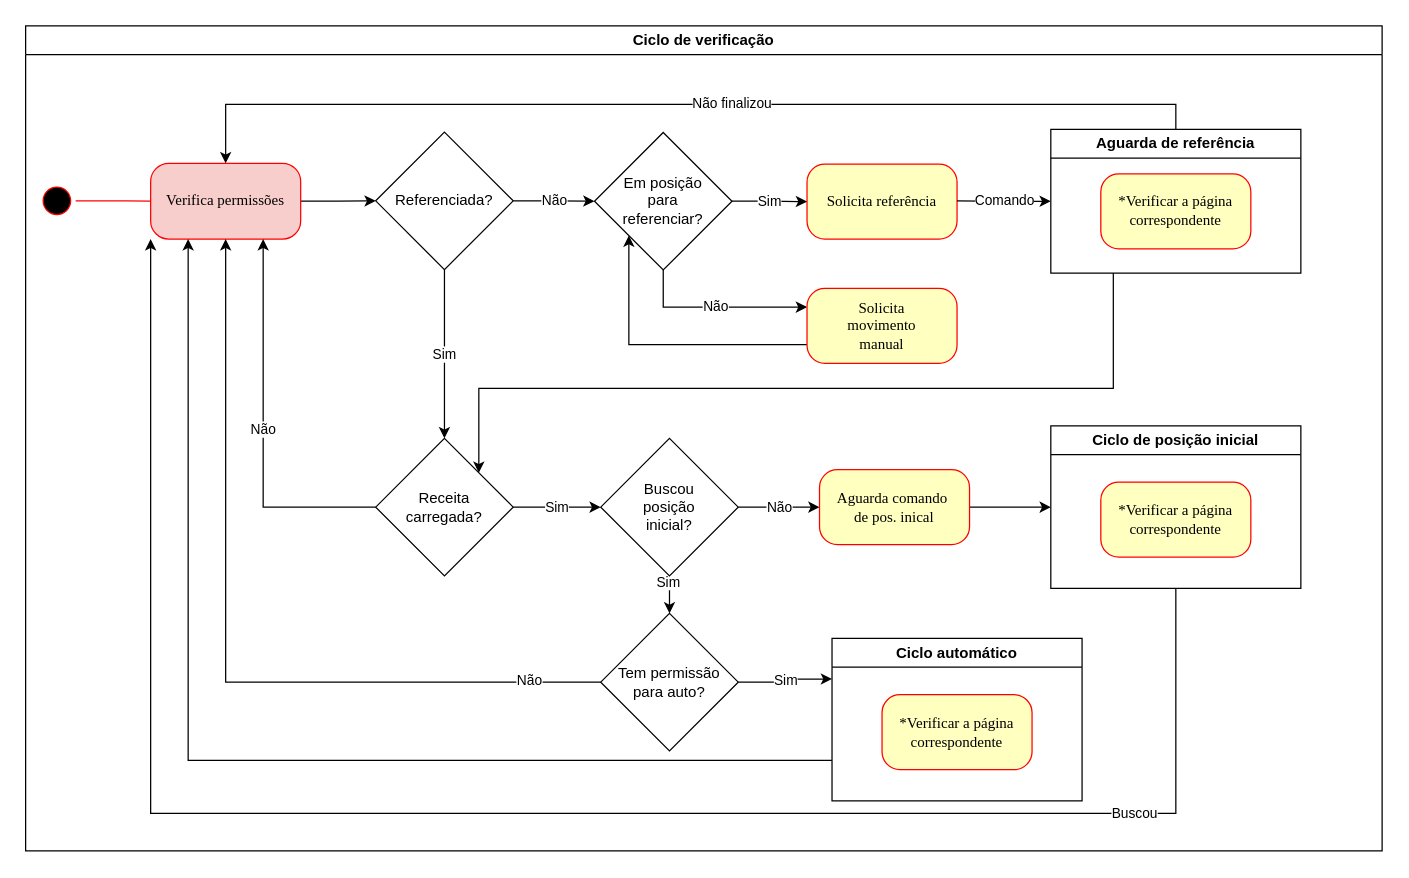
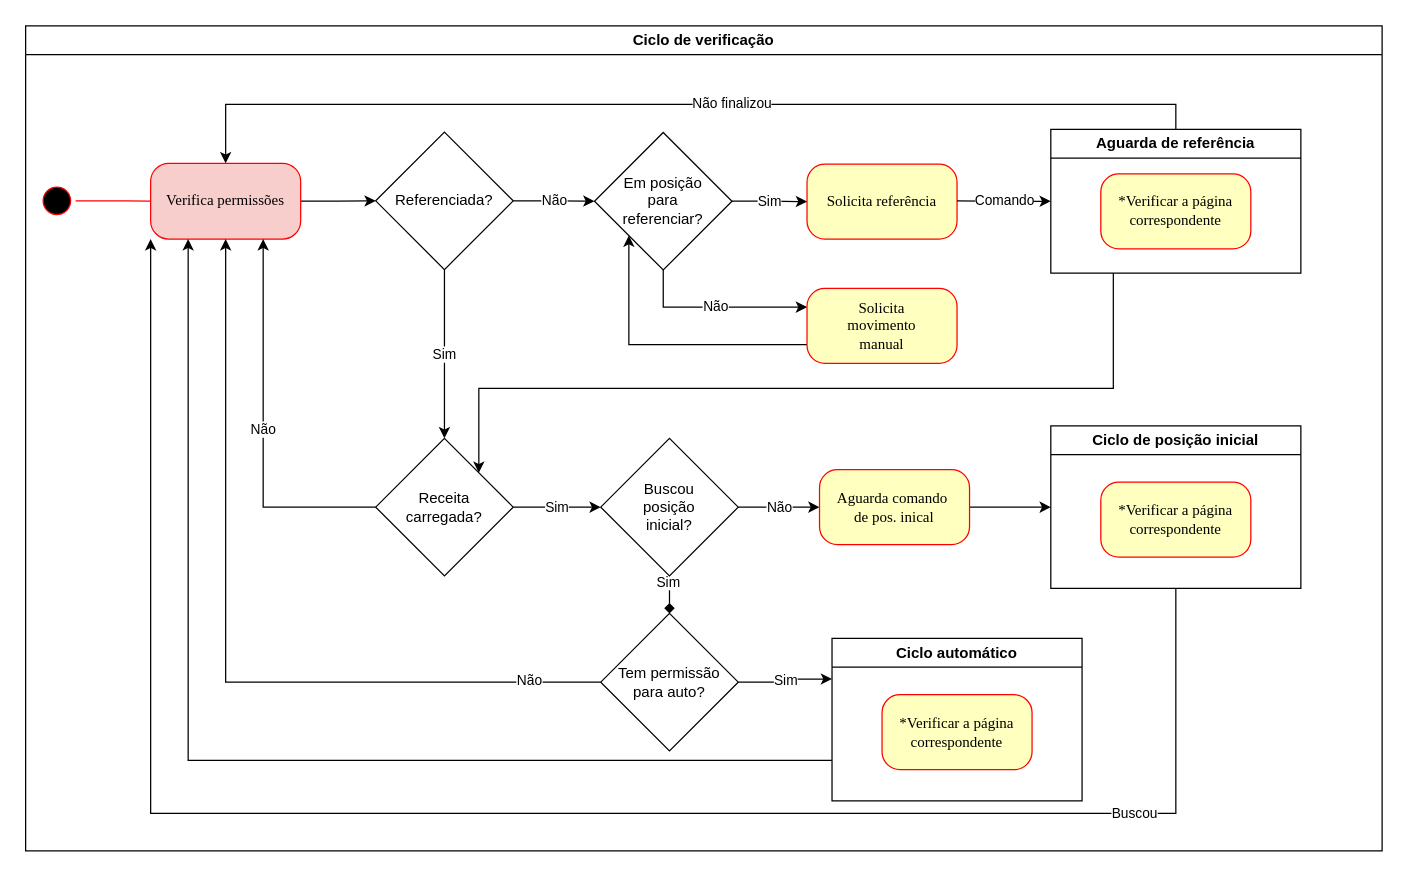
- <mxCell id="19" style="edgeStyle=orthogonalEdgeStyle;rounded=0;orthogonalLoop=1;jettySize=auto;html=1;exitX=0.5;exitY=1;exitDx=0;exitDy=0;entryX=0.5;entryY=0;entryDx=0;entryDy=0;" parent="2" source="22" target="38" edge="1"><mxGeometry relative="1" as="geometry"><mxPoint x="138" y="170" as="targetPoint" /></mxGeometry></mxCell>
+ <mxCell id="19" style="edgeStyle=orthogonalEdgeStyle;rounded=0;orthogonalLoop=1;jettySize=auto;html=1;exitX=0.5;exitY=1;exitDx=0;exitDy=0;entryX=0.5;entryY=0;entryDx=0;entryDy=0;endArrow=diamond;" parent="2" source="22" target="38" edge="1"><mxGeometry relative="1" as="geometry"><mxPoint x="138" y="170" as="targetPoint" /></mxGeometry></mxCell>
